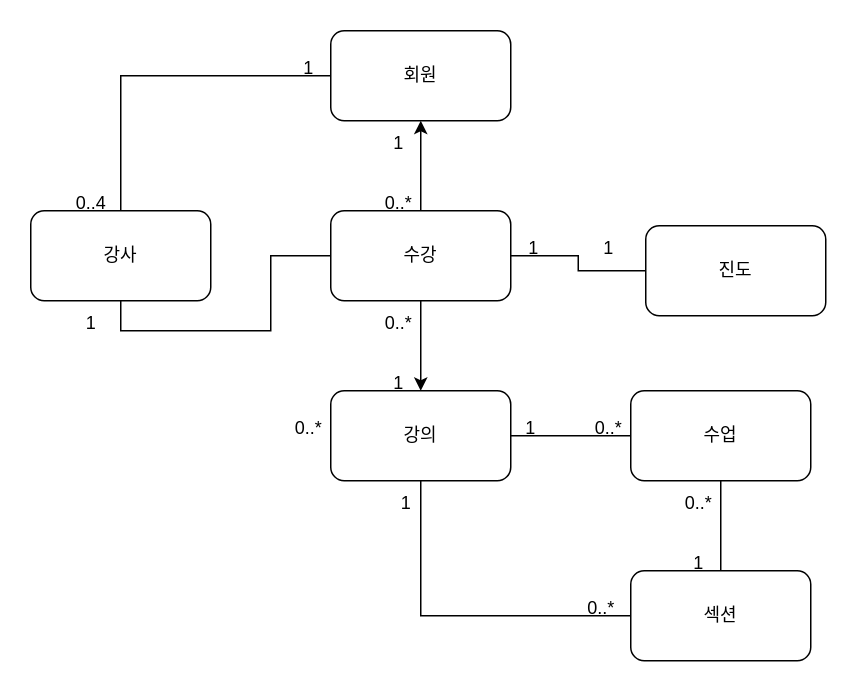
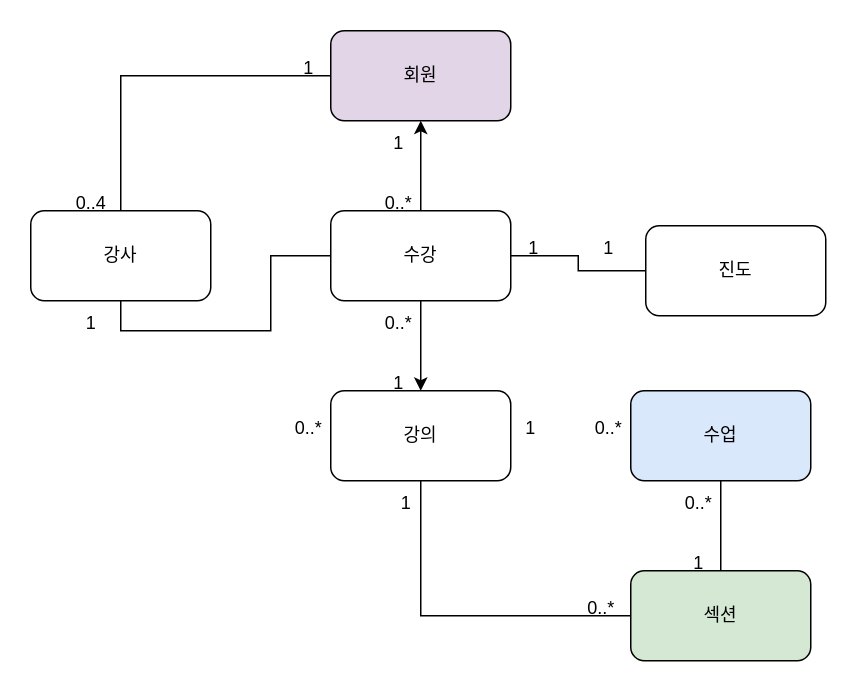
- <mxCell id="7" value="회원" style="rounded=1;whiteSpace=wrap;html=1;" vertex="1" parent="1"><mxGeometry x="220" y="20" width="120" height="60" as="geometry" /></mxCell>
+ <mxCell id="7" value="회원" style="rounded=1;whiteSpace=wrap;html=1;fillColor=#e1d5e7;" vertex="1" parent="1"><mxGeometry x="220" y="20" width="120" height="60" as="geometry" /></mxCell>
- <mxCell id="14" style="edgeStyle=orthogonalEdgeStyle;rounded=0;orthogonalLoop=1;jettySize=auto;html=1;exitX=1;exitY=0.5;exitDx=0;exitDy=0;entryX=0;entryY=0.5;entryDx=0;entryDy=0;endArrow=none;startFill=0;" edge="1" parent="1" source="8" target="10"><mxGeometry relative="1" as="geometry"><mxPoint x="400" y="310" as="sourcePoint" /><mxPoint x="540" y="400" as="targetPoint" /></mxGeometry></mxCell>
- <mxCell id="10" value="수업" style="rounded=1;whiteSpace=wrap;html=1;" vertex="1" parent="1"><mxGeometry x="420" y="260" width="120" height="60" as="geometry" /></mxCell>
+ <mxCell id="10" value="수업" style="rounded=1;whiteSpace=wrap;html=1;fillColor=#dae8fc;" vertex="1" parent="1"><mxGeometry x="420" y="260" width="120" height="60" as="geometry" /></mxCell>
- <mxCell id="11" value="섹션" style="rounded=1;whiteSpace=wrap;html=1;" vertex="1" parent="1"><mxGeometry x="420" y="380" width="120" height="60" as="geometry" /></mxCell>
+ <mxCell id="11" value="섹션" style="rounded=1;whiteSpace=wrap;html=1;fillColor=#d5e8d4;" vertex="1" parent="1"><mxGeometry x="420" y="380" width="120" height="60" as="geometry" /></mxCell>
